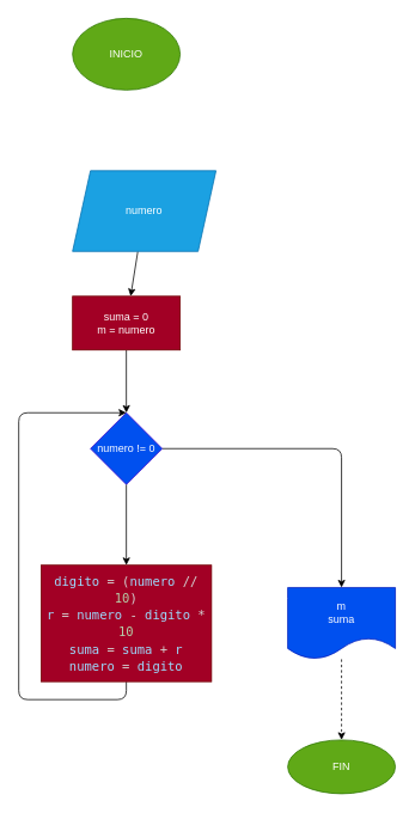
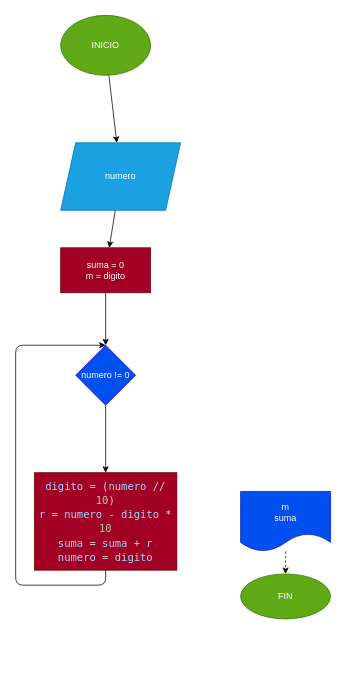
+ <mxCell id="2" value="" style="edgeStyle=none;html=1;" edge="1" parent="1" source="3" target="5"><mxGeometry relative="1" as="geometry" /></mxCell>
- <mxCell id="7" value="suma = 0&lt;br&gt;m = numero" style="whiteSpace=wrap;html=1;fillColor=#a20025;fontColor=#ffffff;strokeColor=#6F0000;" vertex="1" parent="1"><mxGeometry x="80" y="330" width="120" height="60" as="geometry" /></mxCell>
+ <mxCell id="7" value="suma = 0&lt;br&gt;m = digito" style="whiteSpace=wrap;html=1;fillColor=#a20025;fontColor=#ffffff;strokeColor=#6F0000;" vertex="1" parent="1"><mxGeometry x="80" y="330" width="120" height="60" as="geometry" /></mxCell>
- <mxCell id="9" value="" style="edgeStyle=orthogonalEdgeStyle;html=1;" edge="1" parent="1" source="10" target="14"><mxGeometry relative="1" as="geometry" /></mxCell>
- <mxCell id="15" value="FIN" style="ellipse;whiteSpace=wrap;html=1;fillColor=#60a917;fontColor=#ffffff;strokeColor=#2D7600;" vertex="1" parent="1"><mxGeometry x="320" y="825" width="120" height="60" as="geometry" /></mxCell>
+ <mxCell id="15" value="FIN" style="ellipse;whiteSpace=wrap;html=1;fillColor=#60a917;fontColor=#ffffff;strokeColor=#2D7600;" vertex="1" parent="1"><mxGeometry x="320" y="765" width="120" height="60" as="geometry" /></mxCell>
